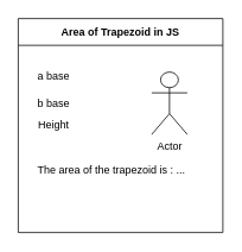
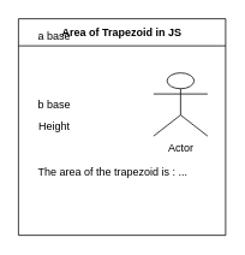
- <mxCell id="3" value="a base" style="text;html=1;strokeColor=none;fillColor=none;align=center;verticalAlign=middle;whiteSpace=wrap;rounded=0;" vertex="1" parent="2"><mxGeometry x="10" y="50" width="60" height="30" as="geometry" /></mxCell>
+ <mxCell id="3" value="a base" style="text;html=1;strokeColor=none;fillColor=none;align=center;verticalAlign=middle;whiteSpace=wrap;rounded=0;" vertex="1" parent="2"><mxGeometry x="10" y="5" width="60" height="30" as="geometry" /></mxCell>
- <mxCell id="6" value="Actor" style="shape=umlActor;verticalLabelPosition=bottom;verticalAlign=top;html=1;outlineConnect=0;" vertex="1" parent="2"><mxGeometry x="150" y="60" width="40" height="70" as="geometry" /></mxCell>
+ <mxCell id="6" value="Actor" style="shape=umlActor;verticalLabelPosition=bottom;verticalAlign=top;html=1;outlineConnect=0;" vertex="1" parent="2"><mxGeometry x="150" y="60" width="60" height="70" as="geometry" /></mxCell>
